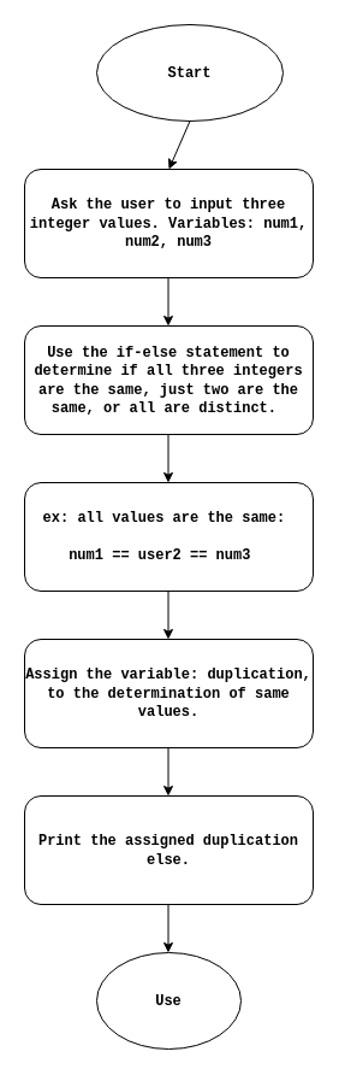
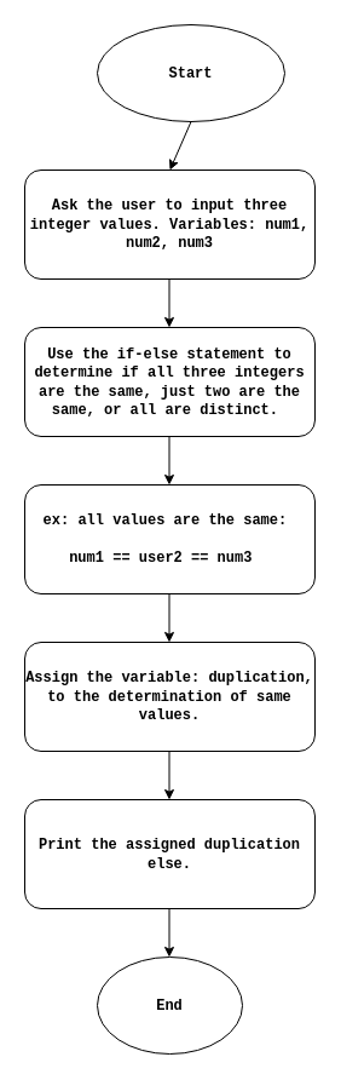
- <mxCell id="14" value="&lt;h4&gt;&lt;font face=&quot;Courier New&quot;&gt;Use&lt;/font&gt;&lt;/h4&gt;" style="ellipse;whiteSpace=wrap;html=1;" vertex="1" parent="1"><mxGeometry x="80" y="790" width="120" height="80" as="geometry" /></mxCell>
+ <mxCell id="14" value="&lt;h4&gt;&lt;font face=&quot;Courier New&quot;&gt;End&lt;/font&gt;&lt;/h4&gt;" style="ellipse;whiteSpace=wrap;html=1;" vertex="1" parent="1"><mxGeometry x="80" y="790" width="120" height="80" as="geometry" /></mxCell>
